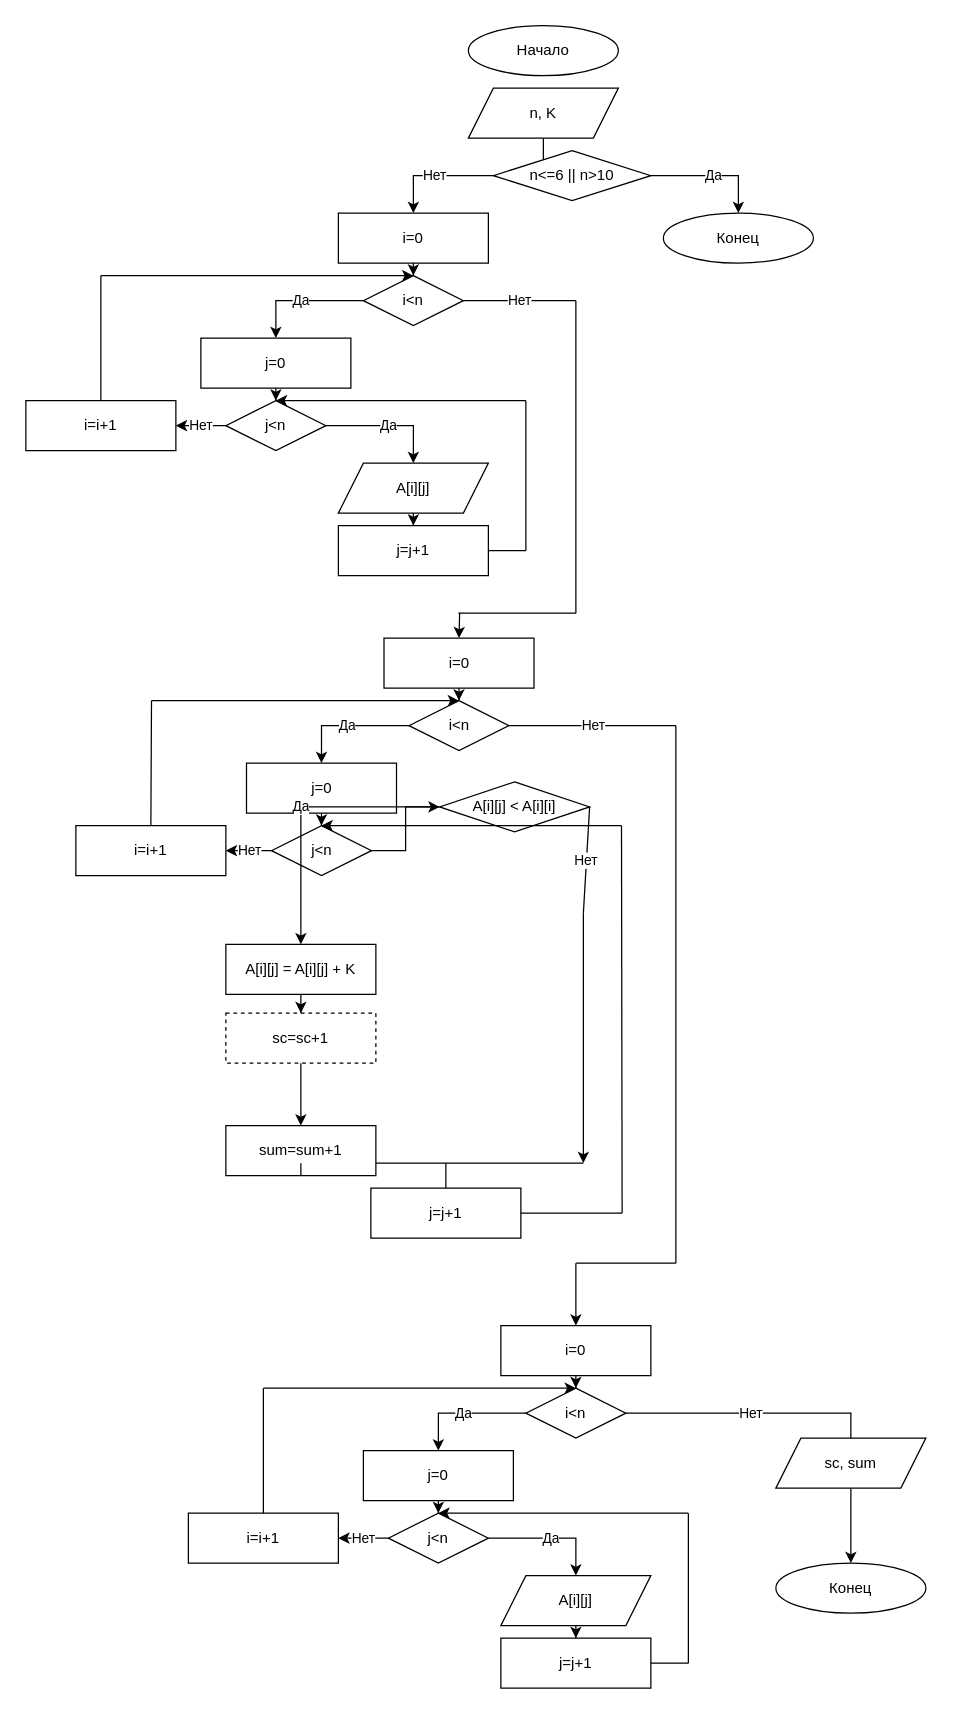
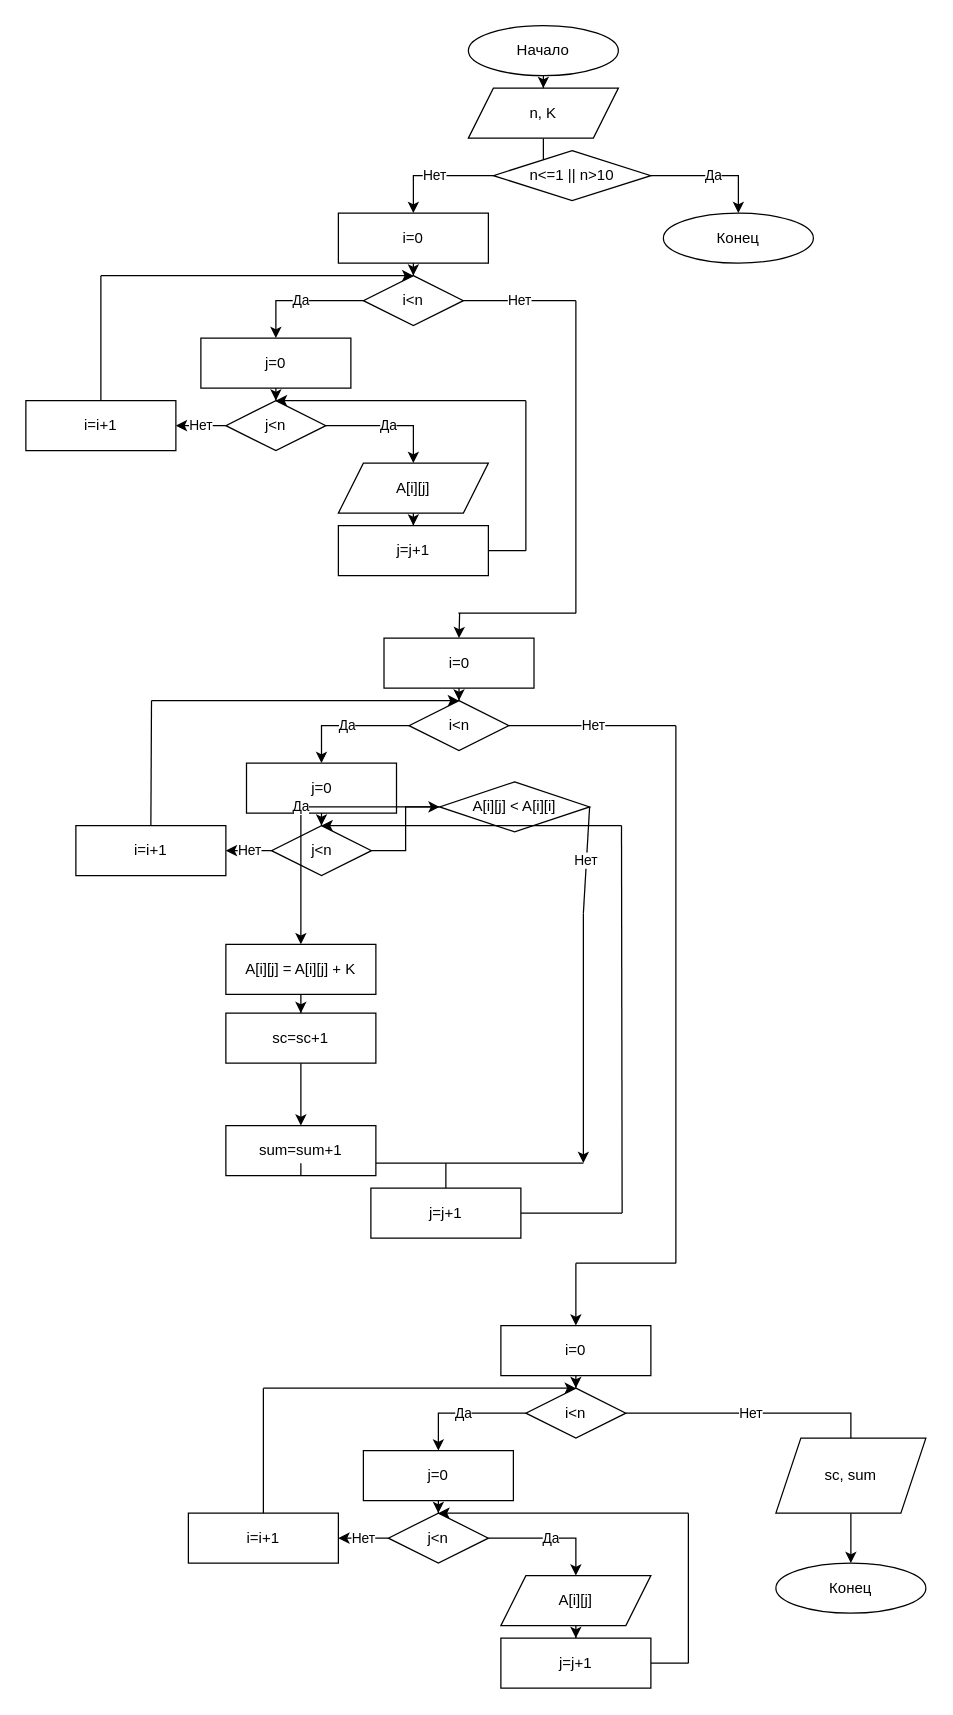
+ <mxCell id="2" value="" style="edgeStyle=orthogonalEdgeStyle;rounded=0;orthogonalLoop=1;jettySize=auto;html=1;" parent="1" source="3" target="5" edge="1"><mxGeometry relative="1" as="geometry" /></mxCell>
- <mxCell id="8" value="n&amp;lt;=6 || n&amp;gt;10" style="rhombus;whiteSpace=wrap;html=1;" parent="1" vertex="1"><mxGeometry x="394" y="120" width="126" height="40" as="geometry" /></mxCell>
+ <mxCell id="8" value="n&amp;lt;=1 || n&amp;gt;10" style="rhombus;whiteSpace=wrap;html=1;" parent="1" vertex="1"><mxGeometry x="394" y="120" width="126" height="40" as="geometry" /></mxCell>
- <mxCell id="81" value="sc=sc+1" style="whiteSpace=wrap;html=1;dashed=1;" vertex="1" parent="1"><mxGeometry x="180" y="810" width="120" height="40" as="geometry" /></mxCell>
+ <mxCell id="81" value="sc=sc+1" style="whiteSpace=wrap;html=1;" vertex="1" parent="1"><mxGeometry x="180" y="810" width="120" height="40" as="geometry" /></mxCell>
- <mxCell id="84" value="sc, sum" style="shape=parallelogram;perimeter=parallelogramPerimeter;whiteSpace=wrap;html=1;fixedSize=1;" vertex="1" parent="1"><mxGeometry x="620" y="1150" width="120" height="40" as="geometry" /></mxCell>
+ <mxCell id="84" value="sc, sum" style="shape=parallelogram;perimeter=parallelogramPerimeter;whiteSpace=wrap;html=1;fixedSize=1;" vertex="1" parent="1"><mxGeometry x="620" y="1150" width="120" height="60" as="geometry" /></mxCell>
